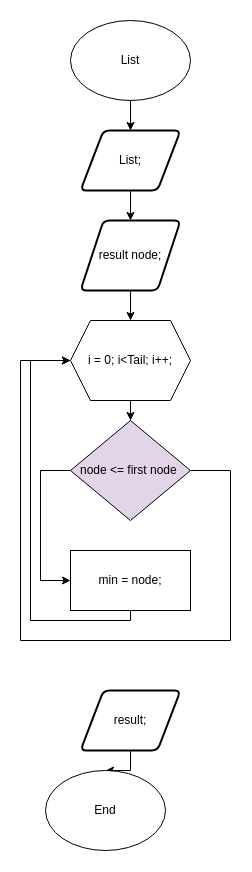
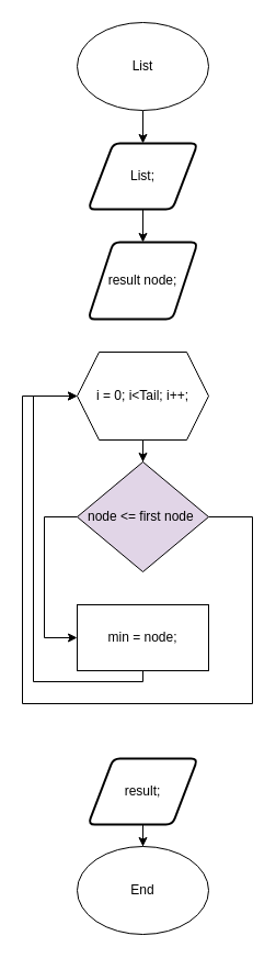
- <mxCell id="11" value="" style="edgeStyle=orthogonalEdgeStyle;rounded=0;orthogonalLoop=1;jettySize=auto;html=1;" edge="1" parent="1" source="12" target="7"><mxGeometry relative="1" as="geometry" /></mxCell>
- <mxCell id="17" value="End" style="ellipse;whiteSpace=wrap;html=1;" vertex="1" parent="1"><mxGeometry x="45" y="770" width="120" height="80" as="geometry" /></mxCell>
+ <mxCell id="17" value="End" style="ellipse;whiteSpace=wrap;html=1;" vertex="1" parent="1"><mxGeometry x="70" y="770" width="120" height="80" as="geometry" /></mxCell>
